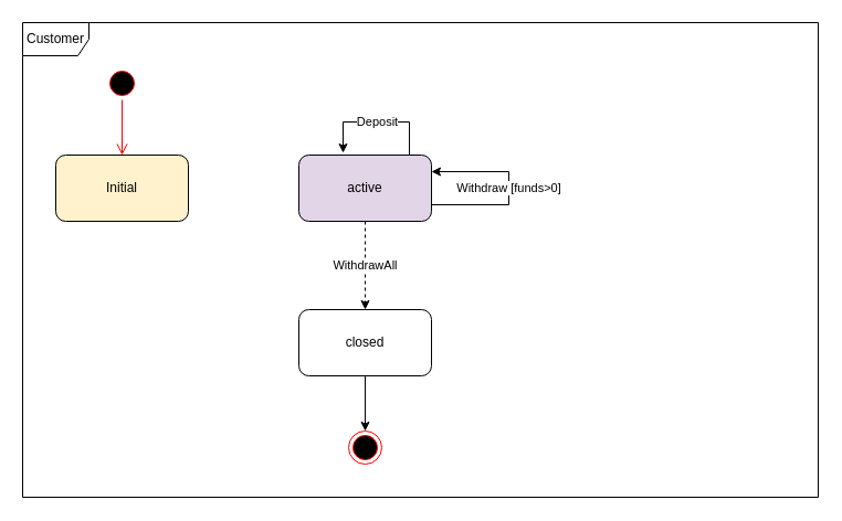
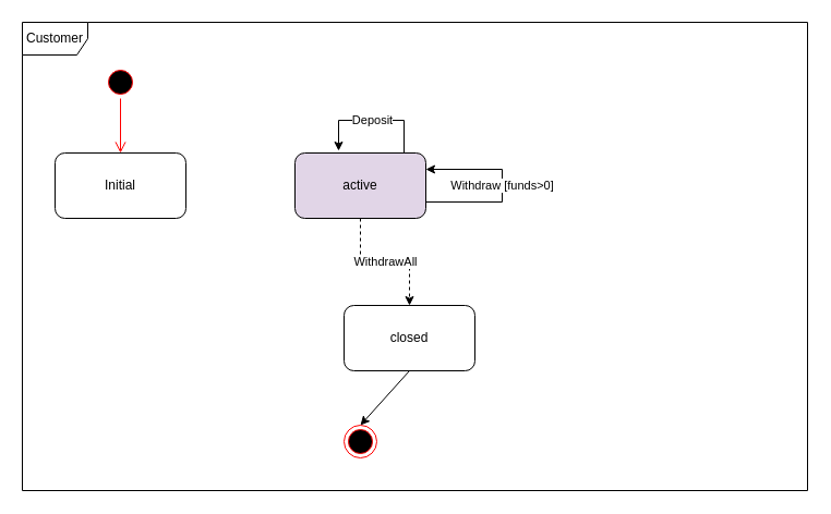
- <mxCell id="6" value="Initial" style="rounded=1;whiteSpace=wrap;html=1;fillColor=#fff2cc;" vertex="1" parent="1"><mxGeometry x="50" y="140" width="120" height="60" as="geometry" /></mxCell>
+ <mxCell id="6" value="Initial" style="rounded=1;whiteSpace=wrap;html=1;" vertex="1" parent="1"><mxGeometry x="50" y="140" width="120" height="60" as="geometry" /></mxCell>
- <mxCell id="8" value="closed" style="rounded=1;whiteSpace=wrap;html=1;" vertex="1" parent="1"><mxGeometry x="270" y="280" width="120" height="60" as="geometry" /></mxCell>
+ <mxCell id="8" value="closed" style="rounded=1;whiteSpace=wrap;html=1;" vertex="1" parent="1"><mxGeometry x="315" y="280" width="120" height="60" as="geometry" /></mxCell>
